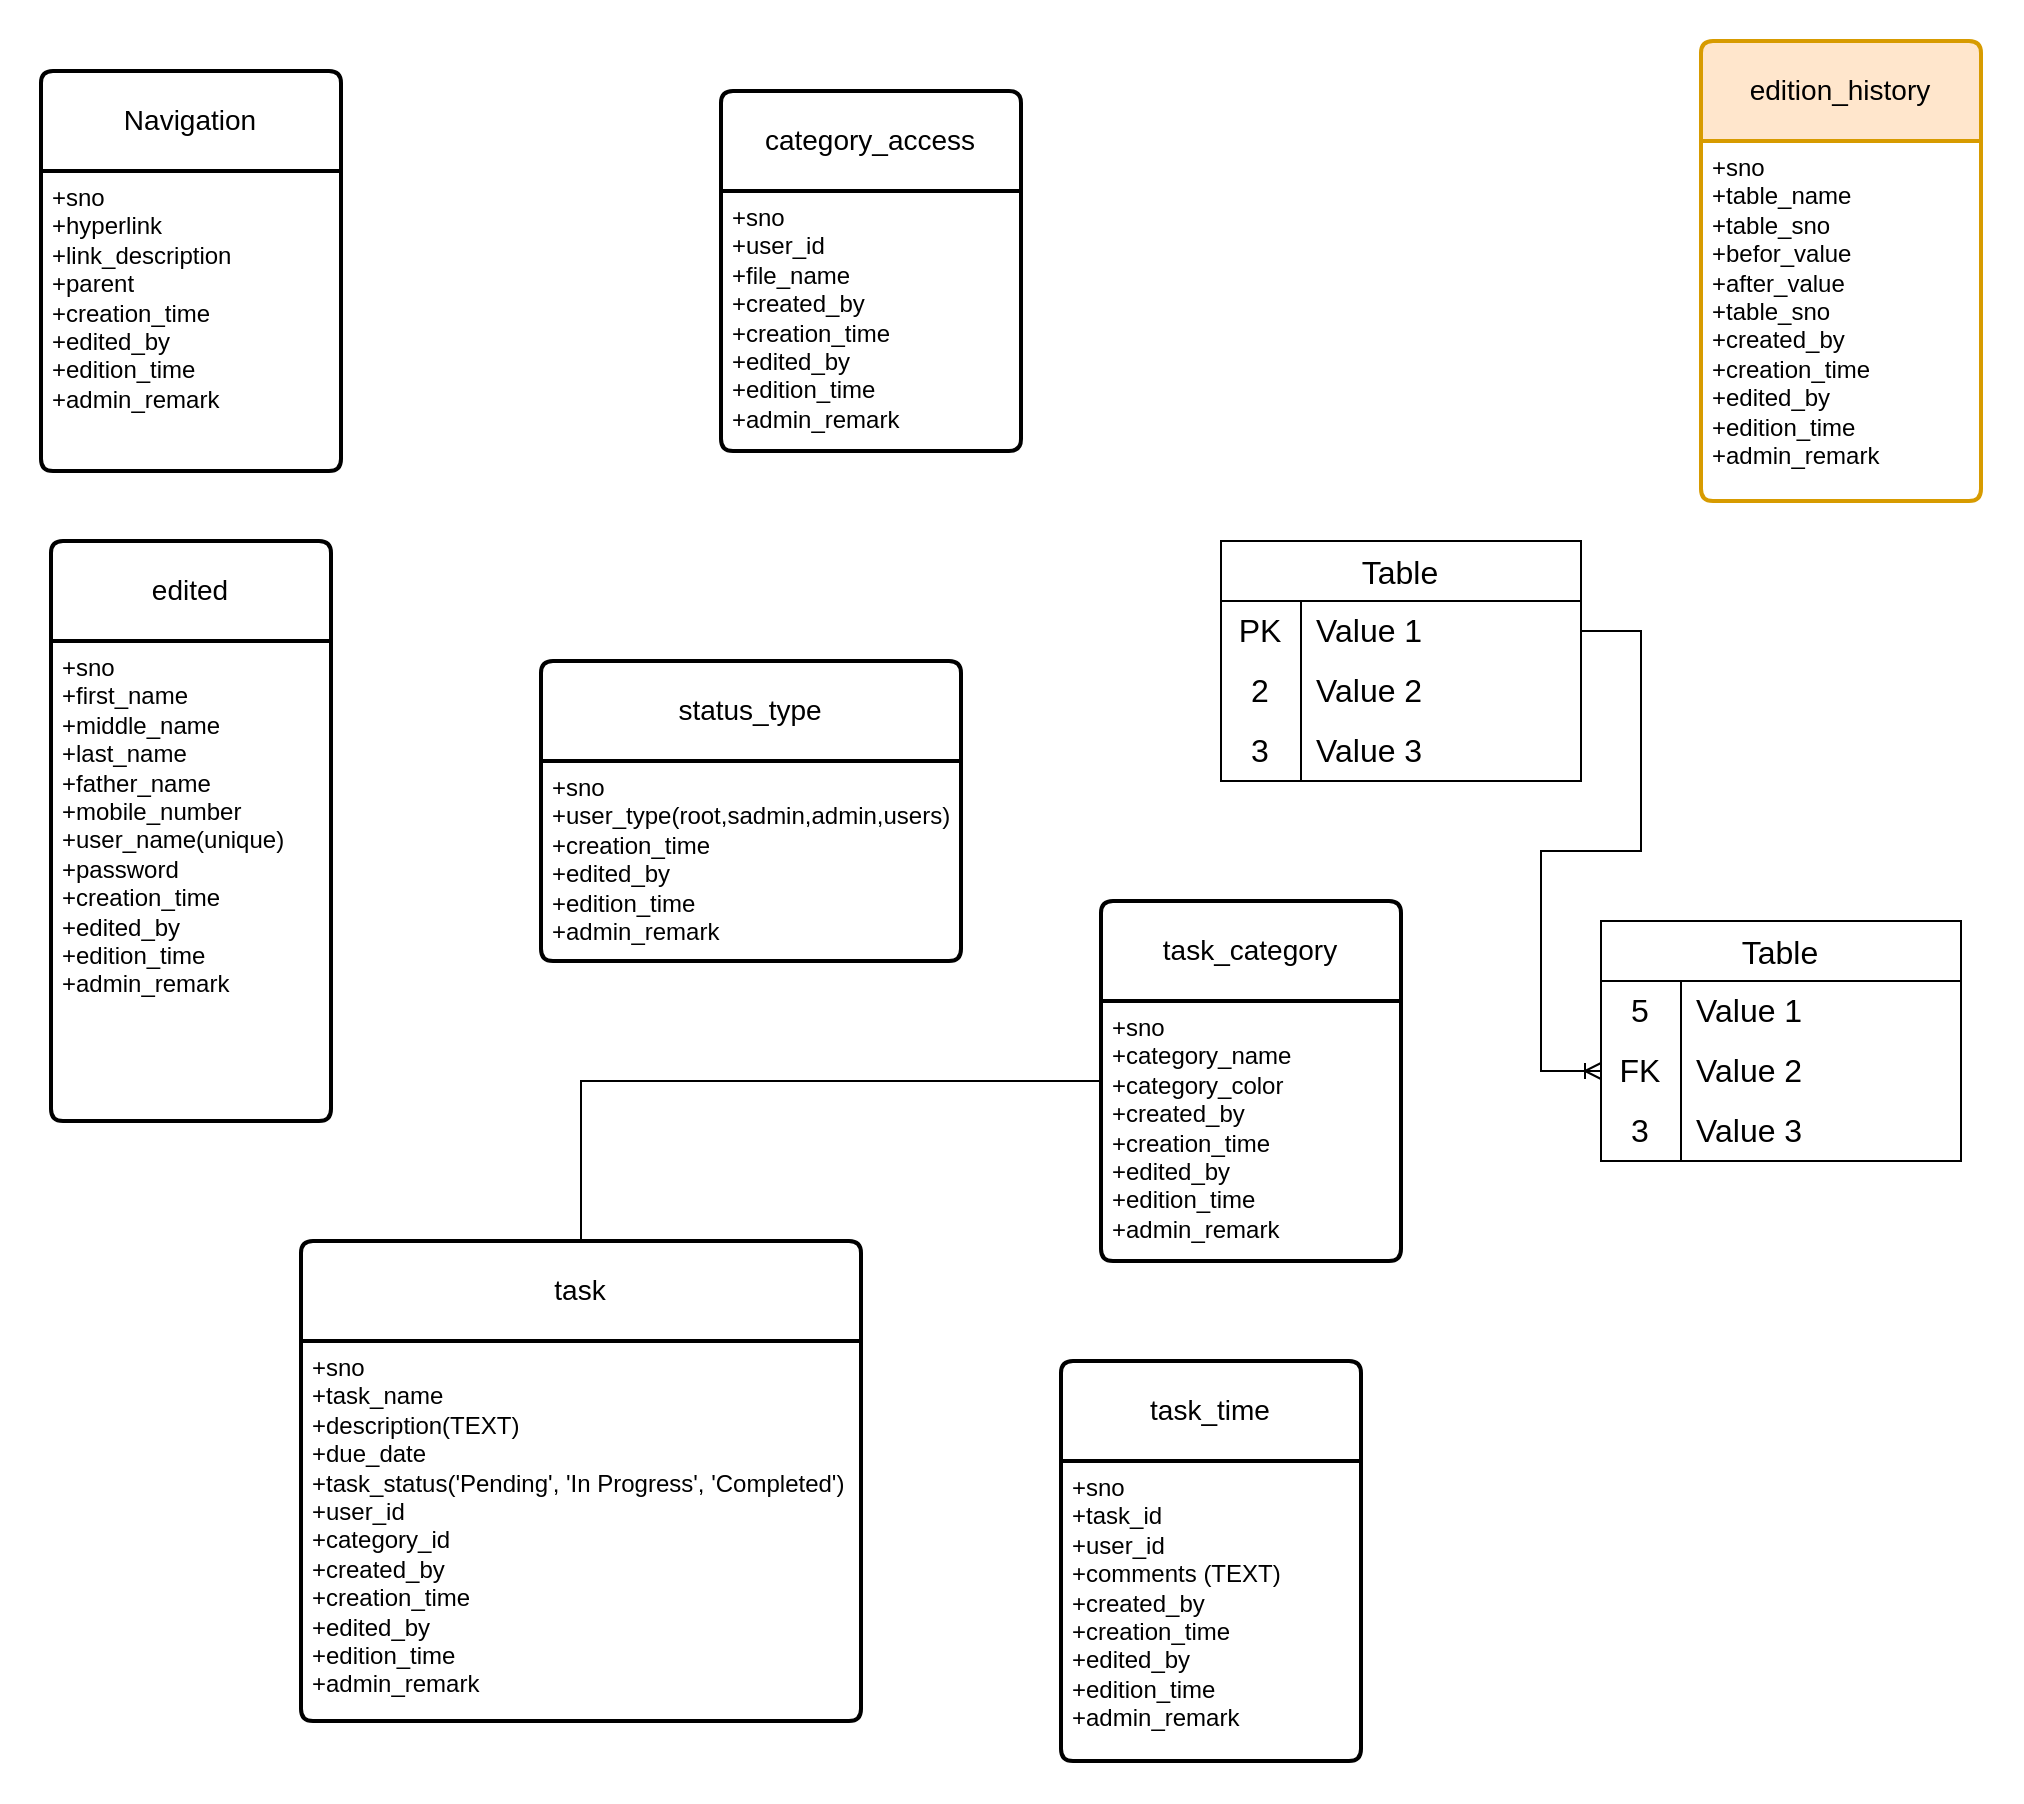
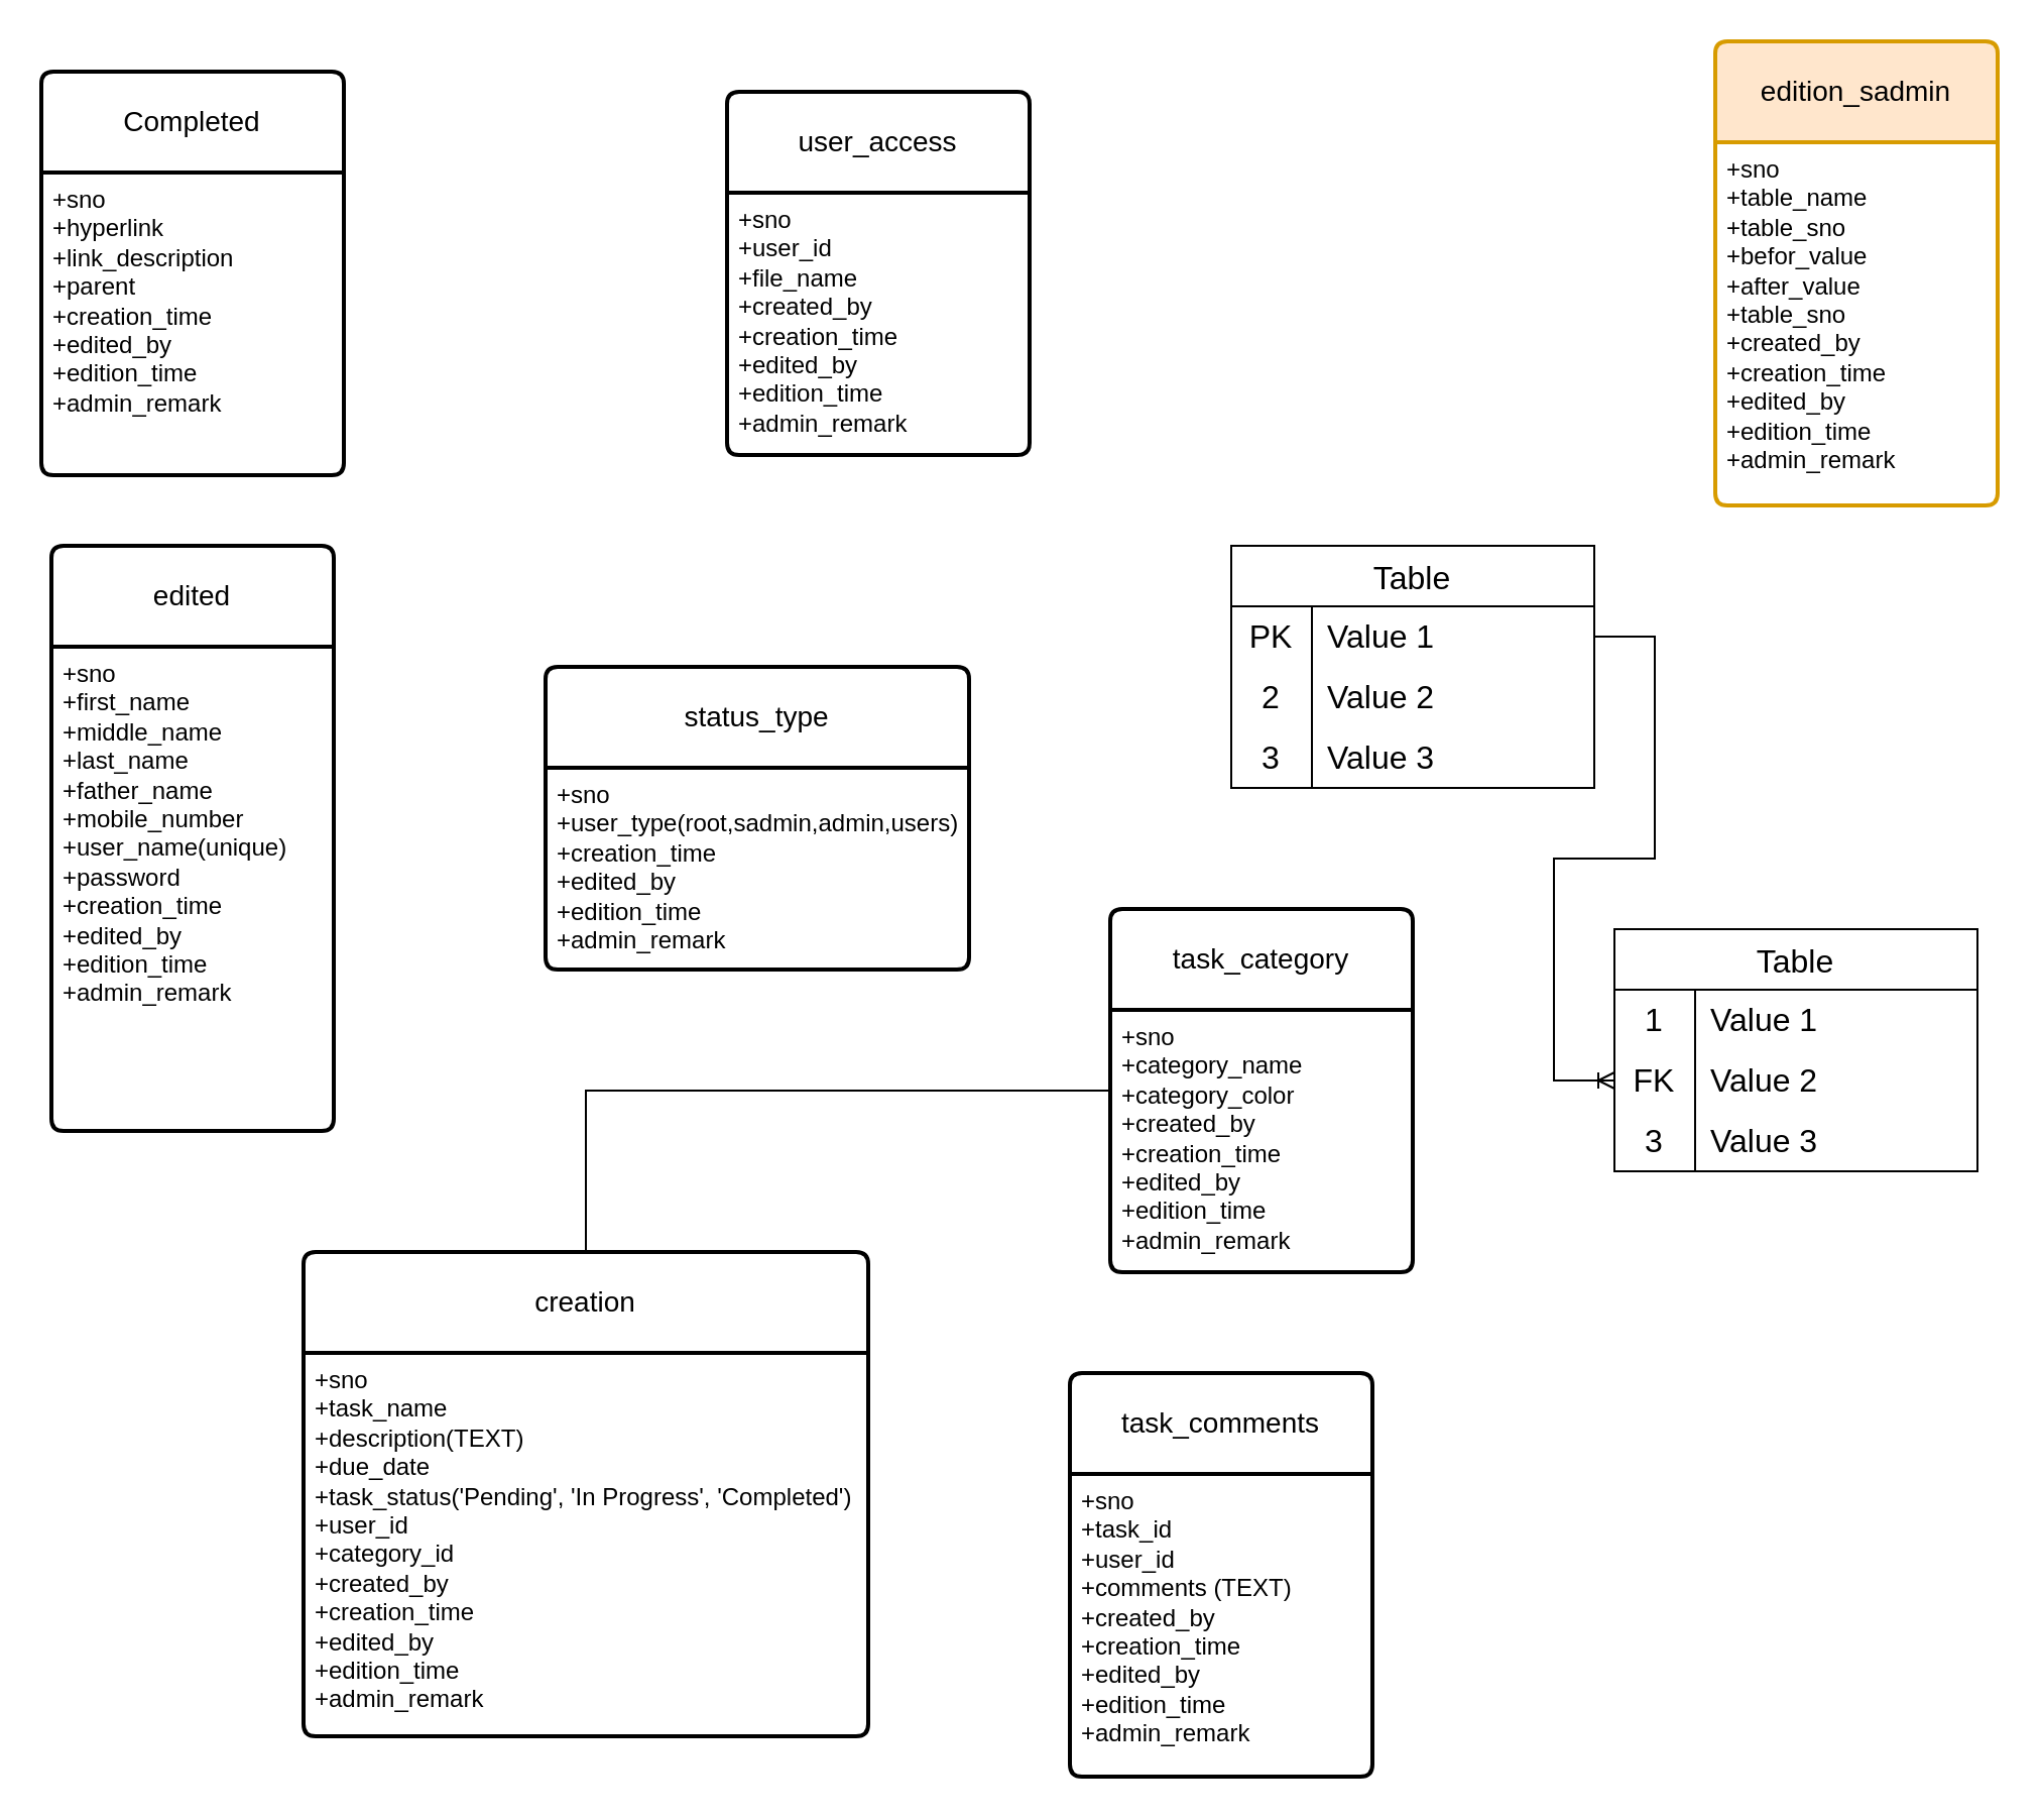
- <mxCell id="5" value="edition_history" style="swimlane;childLayout=stackLayout;horizontal=1;startSize=50;horizontalStack=0;rounded=1;fontSize=14;fontStyle=0;strokeWidth=2;resizeParent=0;resizeLast=1;shadow=0;dashed=0;align=center;arcSize=4;whiteSpace=wrap;html=1;fillColor=#ffe6cc;strokeColor=#d79b00;" vertex="1" parent="1"><mxGeometry x="850" y="20" width="140" height="230" as="geometry" /></mxCell>
+ <mxCell id="5" value="edition_sadmin" style="swimlane;childLayout=stackLayout;horizontal=1;startSize=50;horizontalStack=0;rounded=1;fontSize=14;fontStyle=0;strokeWidth=2;resizeParent=0;resizeLast=1;shadow=0;dashed=0;align=center;arcSize=4;whiteSpace=wrap;html=1;fillColor=#ffe6cc;strokeColor=#d79b00;" vertex="1" parent="1"><mxGeometry x="850" y="20" width="140" height="230" as="geometry" /></mxCell>
- <mxCell id="14" value="Navigation" style="swimlane;childLayout=stackLayout;horizontal=1;startSize=50;horizontalStack=0;rounded=1;fontSize=14;fontStyle=0;strokeWidth=2;resizeParent=0;resizeLast=1;shadow=0;dashed=0;align=center;arcSize=4;whiteSpace=wrap;html=1;" vertex="1" parent="1"><mxGeometry x="20" y="35" width="150" height="200" as="geometry" /></mxCell>
+ <mxCell id="14" value="Completed" style="swimlane;childLayout=stackLayout;horizontal=1;startSize=50;horizontalStack=0;rounded=1;fontSize=14;fontStyle=0;strokeWidth=2;resizeParent=0;resizeLast=1;shadow=0;dashed=0;align=center;arcSize=4;whiteSpace=wrap;html=1;" vertex="1" parent="1"><mxGeometry x="20" y="35" width="150" height="200" as="geometry" /></mxCell>
- <mxCell id="18" value="category_access" style="swimlane;childLayout=stackLayout;horizontal=1;startSize=50;horizontalStack=0;rounded=1;fontSize=14;fontStyle=0;strokeWidth=2;resizeParent=0;resizeLast=1;shadow=0;dashed=0;align=center;arcSize=4;whiteSpace=wrap;html=1;" vertex="1" parent="1"><mxGeometry x="360" y="45" width="150" height="180" as="geometry" /></mxCell>
+ <mxCell id="18" value="user_access" style="swimlane;childLayout=stackLayout;horizontal=1;startSize=50;horizontalStack=0;rounded=1;fontSize=14;fontStyle=0;strokeWidth=2;resizeParent=0;resizeLast=1;shadow=0;dashed=0;align=center;arcSize=4;whiteSpace=wrap;html=1;" vertex="1" parent="1"><mxGeometry x="360" y="45" width="150" height="180" as="geometry" /></mxCell>
- <mxCell id="32" value="5" style="shape=partialRectangle;html=1;whiteSpace=wrap;connectable=0;fillColor=none;top=0;left=0;bottom=0;right=0;overflow=hidden;pointerEvents=1;strokeColor=inherit;fontSize=16;" vertex="1" parent="31"><mxGeometry width="40" height="30" as="geometry"><mxRectangle width="40" height="30" as="alternateBounds" /></mxGeometry></mxCell>
+ <mxCell id="32" value="1" style="shape=partialRectangle;html=1;whiteSpace=wrap;connectable=0;fillColor=none;top=0;left=0;bottom=0;right=0;overflow=hidden;pointerEvents=1;strokeColor=inherit;fontSize=16;" vertex="1" parent="31"><mxGeometry width="40" height="30" as="geometry"><mxRectangle width="40" height="30" as="alternateBounds" /></mxGeometry></mxCell>
- <mxCell id="7" value="task" style="swimlane;childLayout=stackLayout;horizontal=1;startSize=50;horizontalStack=0;rounded=1;fontSize=14;fontStyle=0;strokeWidth=2;resizeParent=0;resizeLast=1;shadow=0;dashed=0;align=center;arcSize=4;whiteSpace=wrap;html=1;" vertex="1" parent="1"><mxGeometry y="620" width="280" height="240" as="geometry" x="150" /></mxCell>
+ <mxCell id="7" value="creation" style="swimlane;childLayout=stackLayout;horizontal=1;startSize=50;horizontalStack=0;rounded=1;fontSize=14;fontStyle=0;strokeWidth=2;resizeParent=0;resizeLast=1;shadow=0;dashed=0;align=center;arcSize=4;whiteSpace=wrap;html=1;" vertex="1" parent="1"><mxGeometry y="620" width="280" height="240" as="geometry" x="150" /></mxCell>
- <mxCell id="9" value="task_time" style="swimlane;childLayout=stackLayout;horizontal=1;startSize=50;horizontalStack=0;rounded=1;fontSize=14;fontStyle=0;strokeWidth=2;resizeParent=0;resizeLast=1;shadow=0;dashed=0;align=center;arcSize=4;whiteSpace=wrap;html=1;" vertex="1" parent="1"><mxGeometry x="530" y="680" width="150" height="200" as="geometry" /></mxCell>
+ <mxCell id="9" value="task_comments" style="swimlane;childLayout=stackLayout;horizontal=1;startSize=50;horizontalStack=0;rounded=1;fontSize=14;fontStyle=0;strokeWidth=2;resizeParent=0;resizeLast=1;shadow=0;dashed=0;align=center;arcSize=4;whiteSpace=wrap;html=1;" vertex="1" parent="1"><mxGeometry x="530" y="680" width="150" height="200" as="geometry" /></mxCell>
